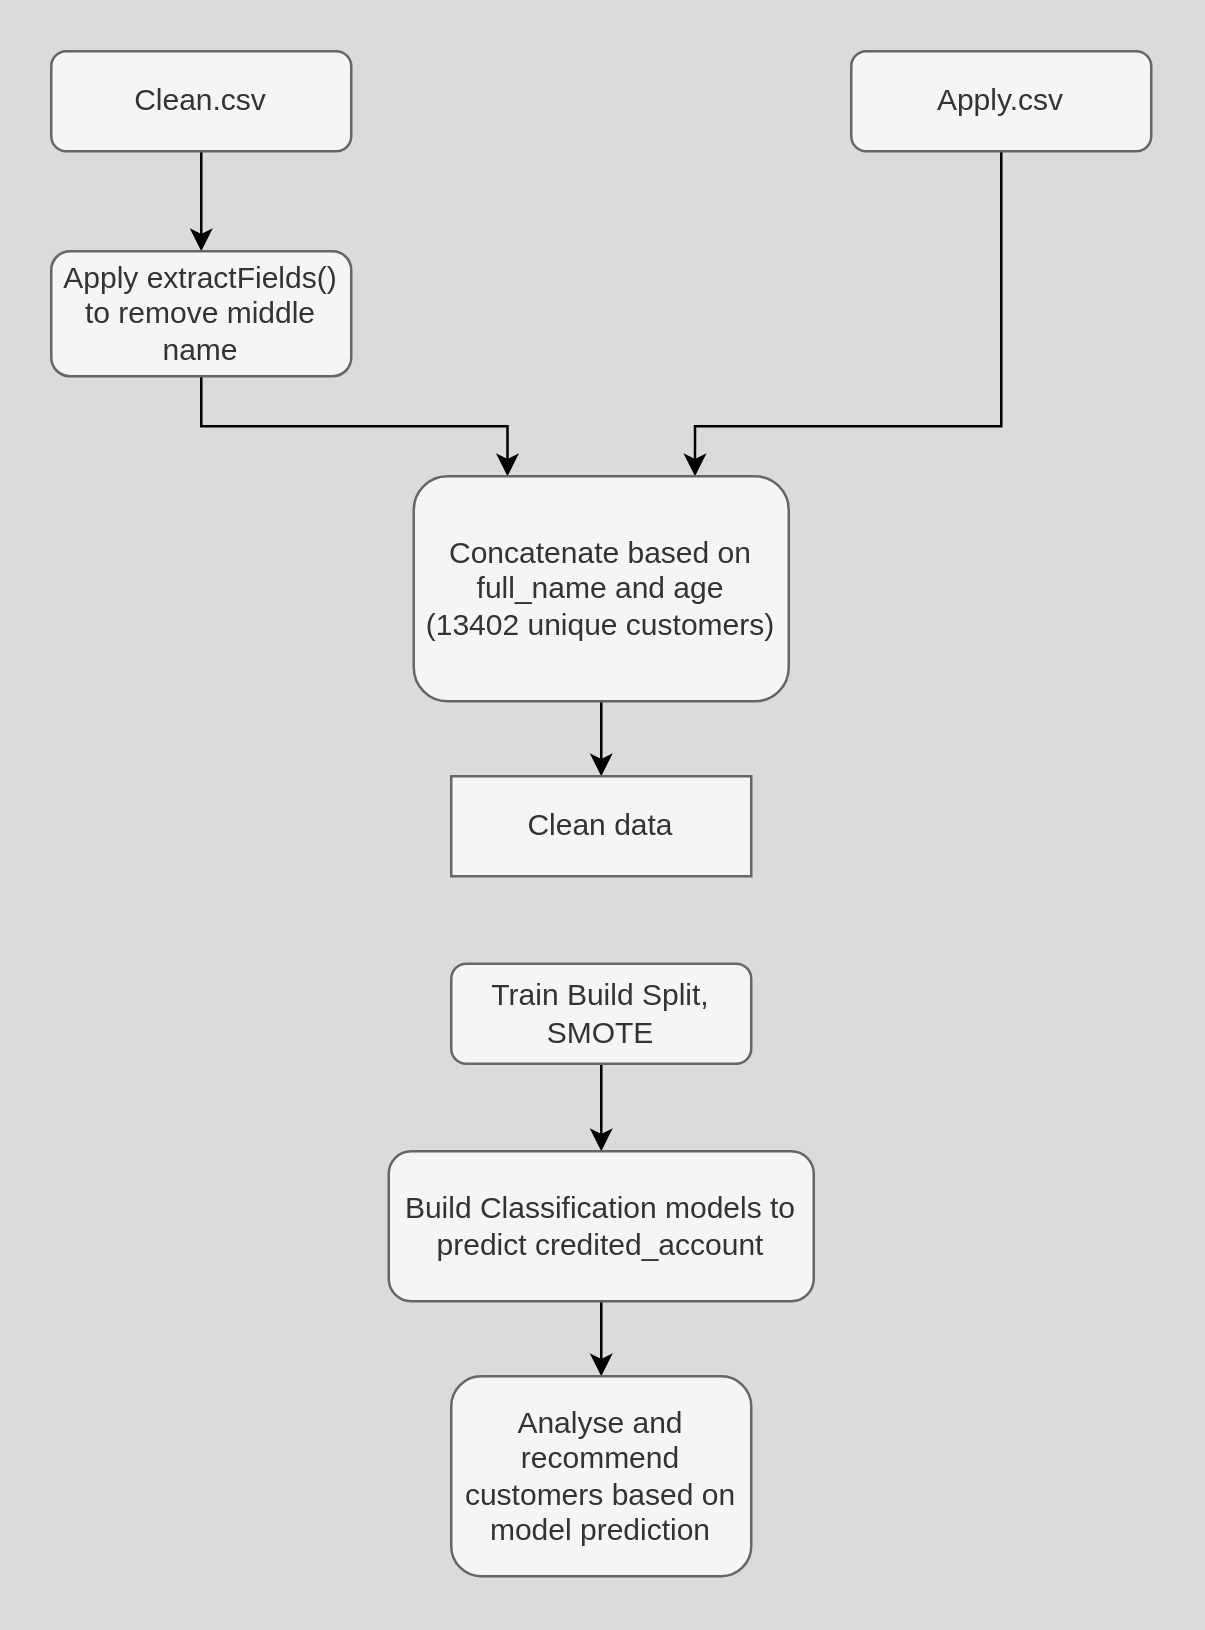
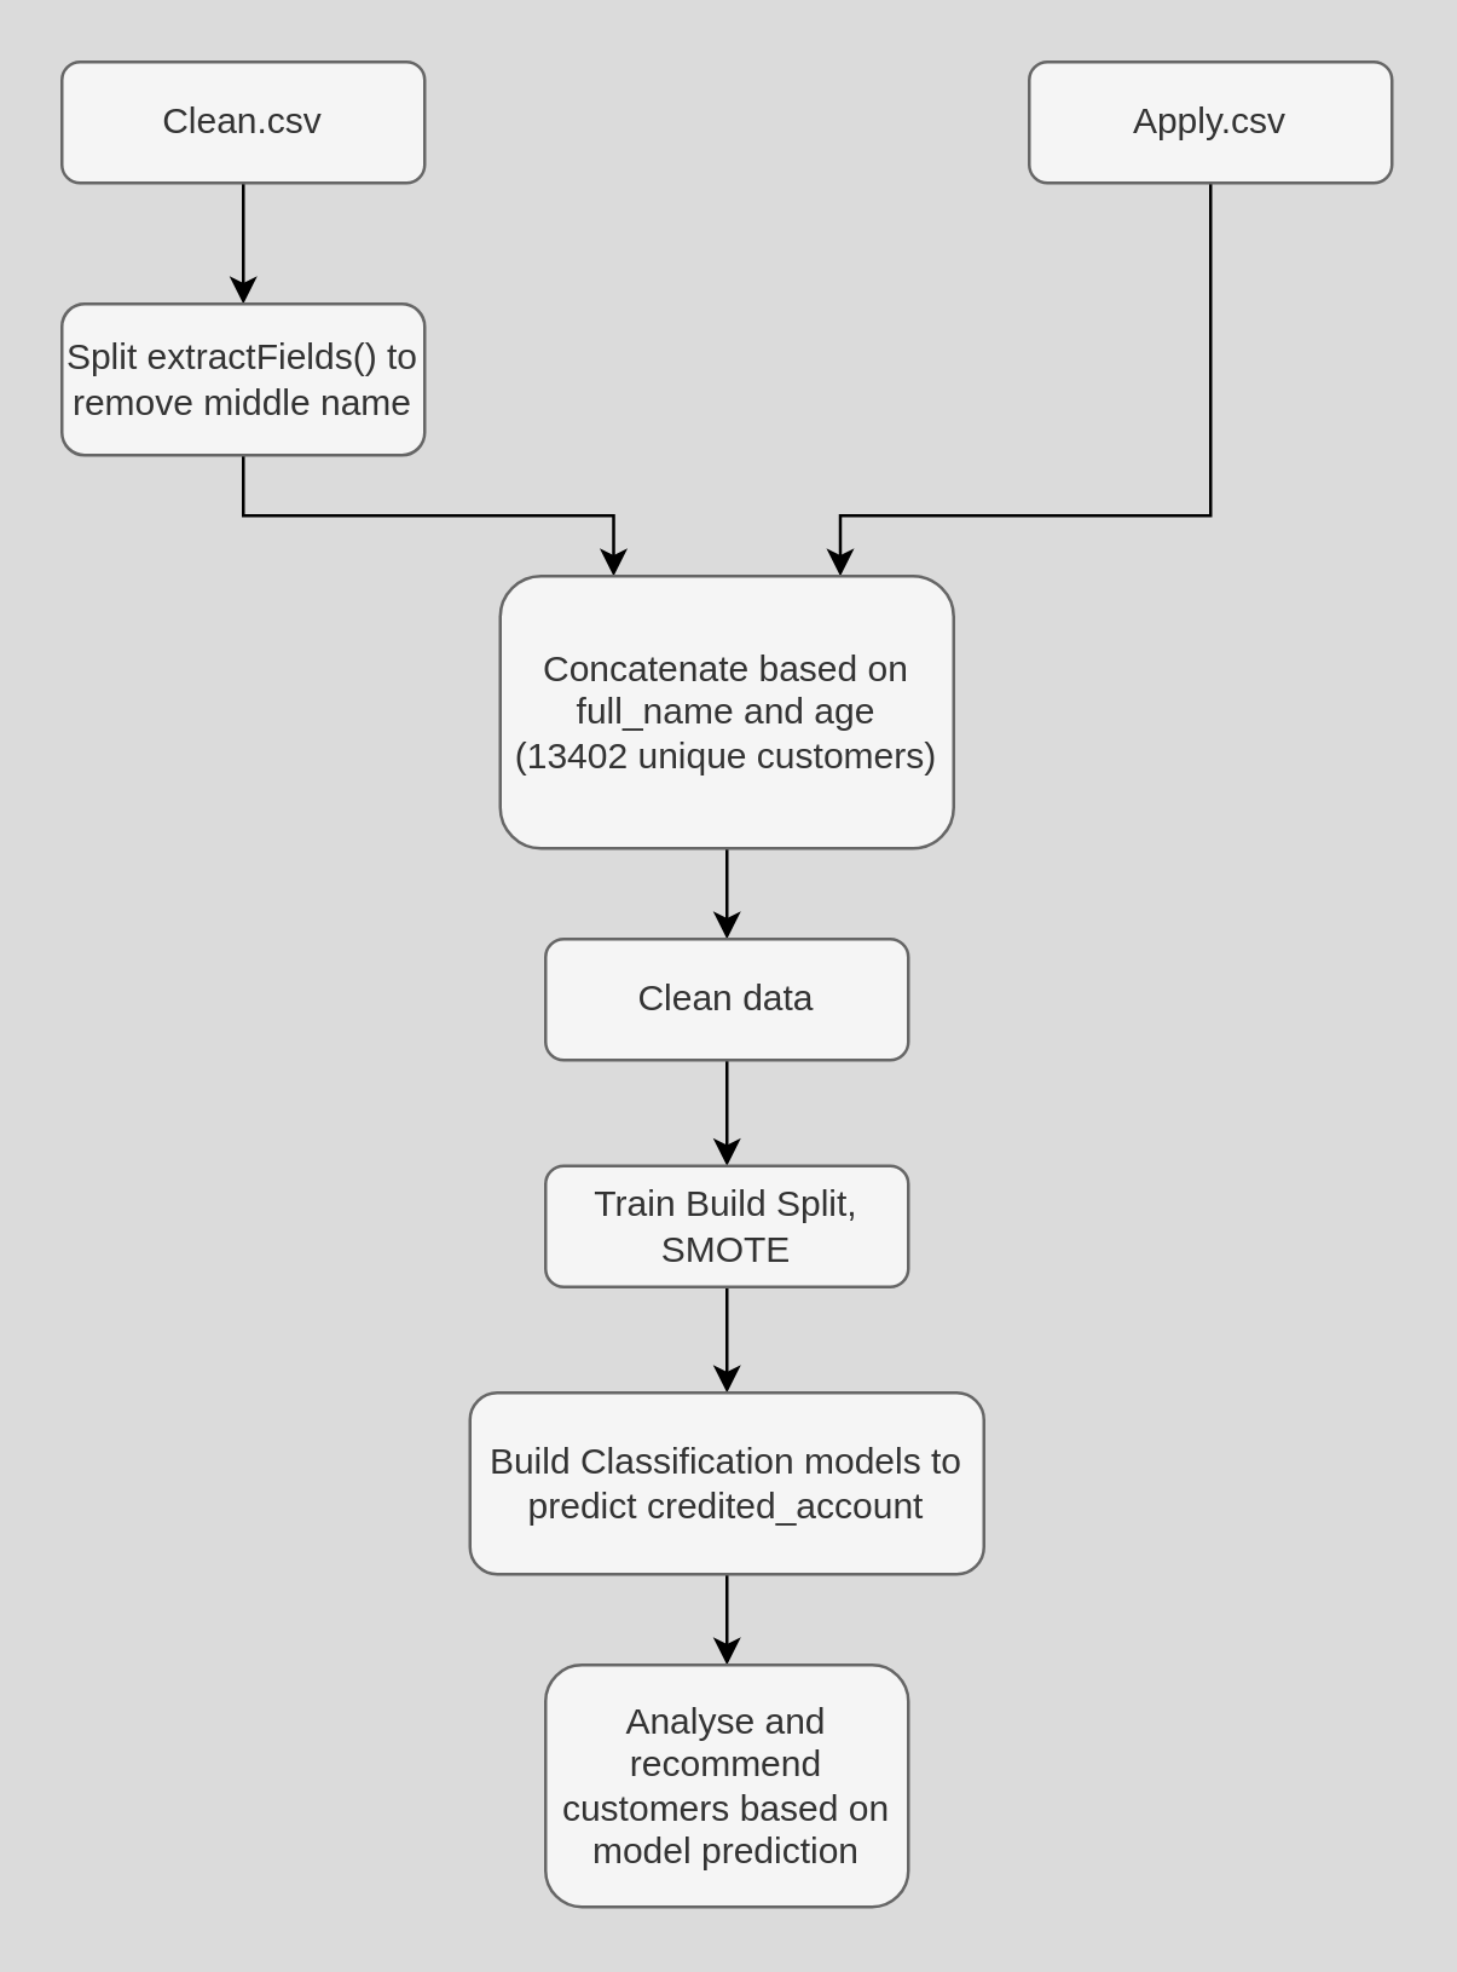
- <mxCell id="5" value="Apply&amp;nbsp;extractFields() to remove middle name" style="rounded=1;whiteSpace=wrap;html=1;fontSize=12;glass=0;strokeWidth=1;shadow=0;fillColor=#f5f5f5;fontColor=#333333;strokeColor=#666666;" parent="1" vertex="1"><mxGeometry x="20" y="100" width="120" height="50" as="geometry" /></mxCell>
+ <mxCell id="5" value="Split&amp;nbsp;extractFields() to remove middle name" style="rounded=1;whiteSpace=wrap;html=1;fontSize=12;glass=0;strokeWidth=1;shadow=0;fillColor=#f5f5f5;fontColor=#333333;strokeColor=#666666;" parent="1" vertex="1"><mxGeometry x="20" y="100" width="120" height="50" as="geometry" /></mxCell>
- <mxCell id="11" value="Clean data" style="whiteSpace=wrap;html=1;fontSize=12;glass=0;strokeWidth=1;shadow=0;fillColor=#f5f5f5;fontColor=#333333;strokeColor=#666666;rounded=0;" vertex="1" parent="1"><mxGeometry x="180" y="310" width="120" height="40" as="geometry" /></mxCell>
+ <mxCell id="11" value="Clean data" style="rounded=1;whiteSpace=wrap;html=1;fontSize=12;glass=0;strokeWidth=1;shadow=0;fillColor=#f5f5f5;fontColor=#333333;strokeColor=#666666;" vertex="1" parent="1"><mxGeometry x="180" y="310" width="120" height="40" as="geometry" /></mxCell>
+ <mxCell id="10" value="" style="edgeStyle=orthogonalEdgeStyle;rounded=0;orthogonalLoop=1;jettySize=auto;html=1;" edge="1" parent="1" source="11" target="13"><mxGeometry relative="1" as="geometry" /></mxCell>
